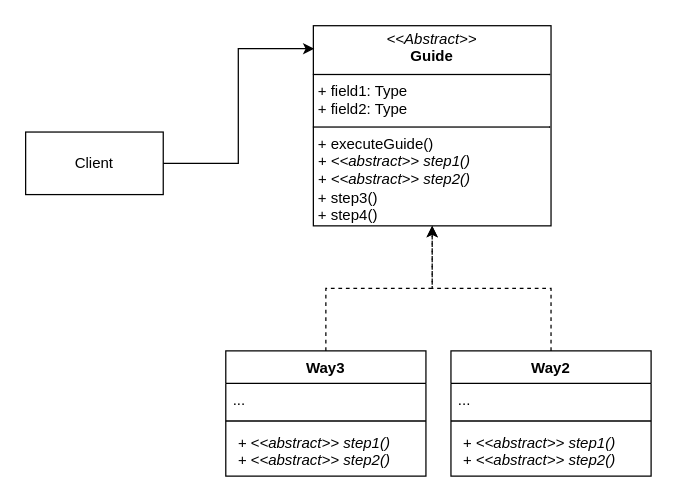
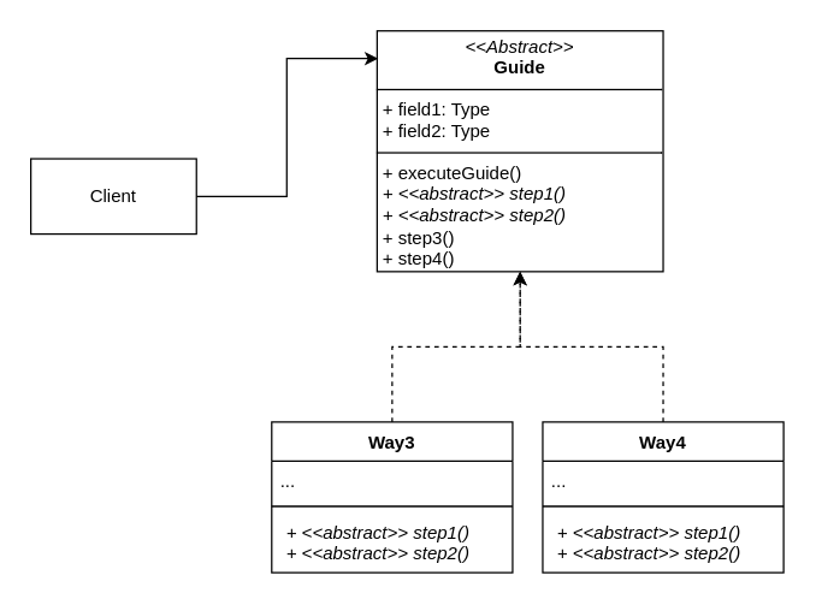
- <mxCell id="9" value="Way2" style="swimlane;fontStyle=1;align=center;verticalAlign=top;childLayout=stackLayout;horizontal=1;startSize=26;horizontalStack=0;resizeParent=1;resizeParentMax=0;resizeLast=0;collapsible=1;marginBottom=0;whiteSpace=wrap;html=1;" vertex="1" parent="1"><mxGeometry x="360" y="280" width="160" height="100" as="geometry" /></mxCell>
+ <mxCell id="9" value="Way4" style="swimlane;fontStyle=1;align=center;verticalAlign=top;childLayout=stackLayout;horizontal=1;startSize=26;horizontalStack=0;resizeParent=1;resizeParentMax=0;resizeLast=0;collapsible=1;marginBottom=0;whiteSpace=wrap;html=1;" vertex="1" parent="1"><mxGeometry x="360" y="280" width="160" height="100" as="geometry" /></mxCell>
